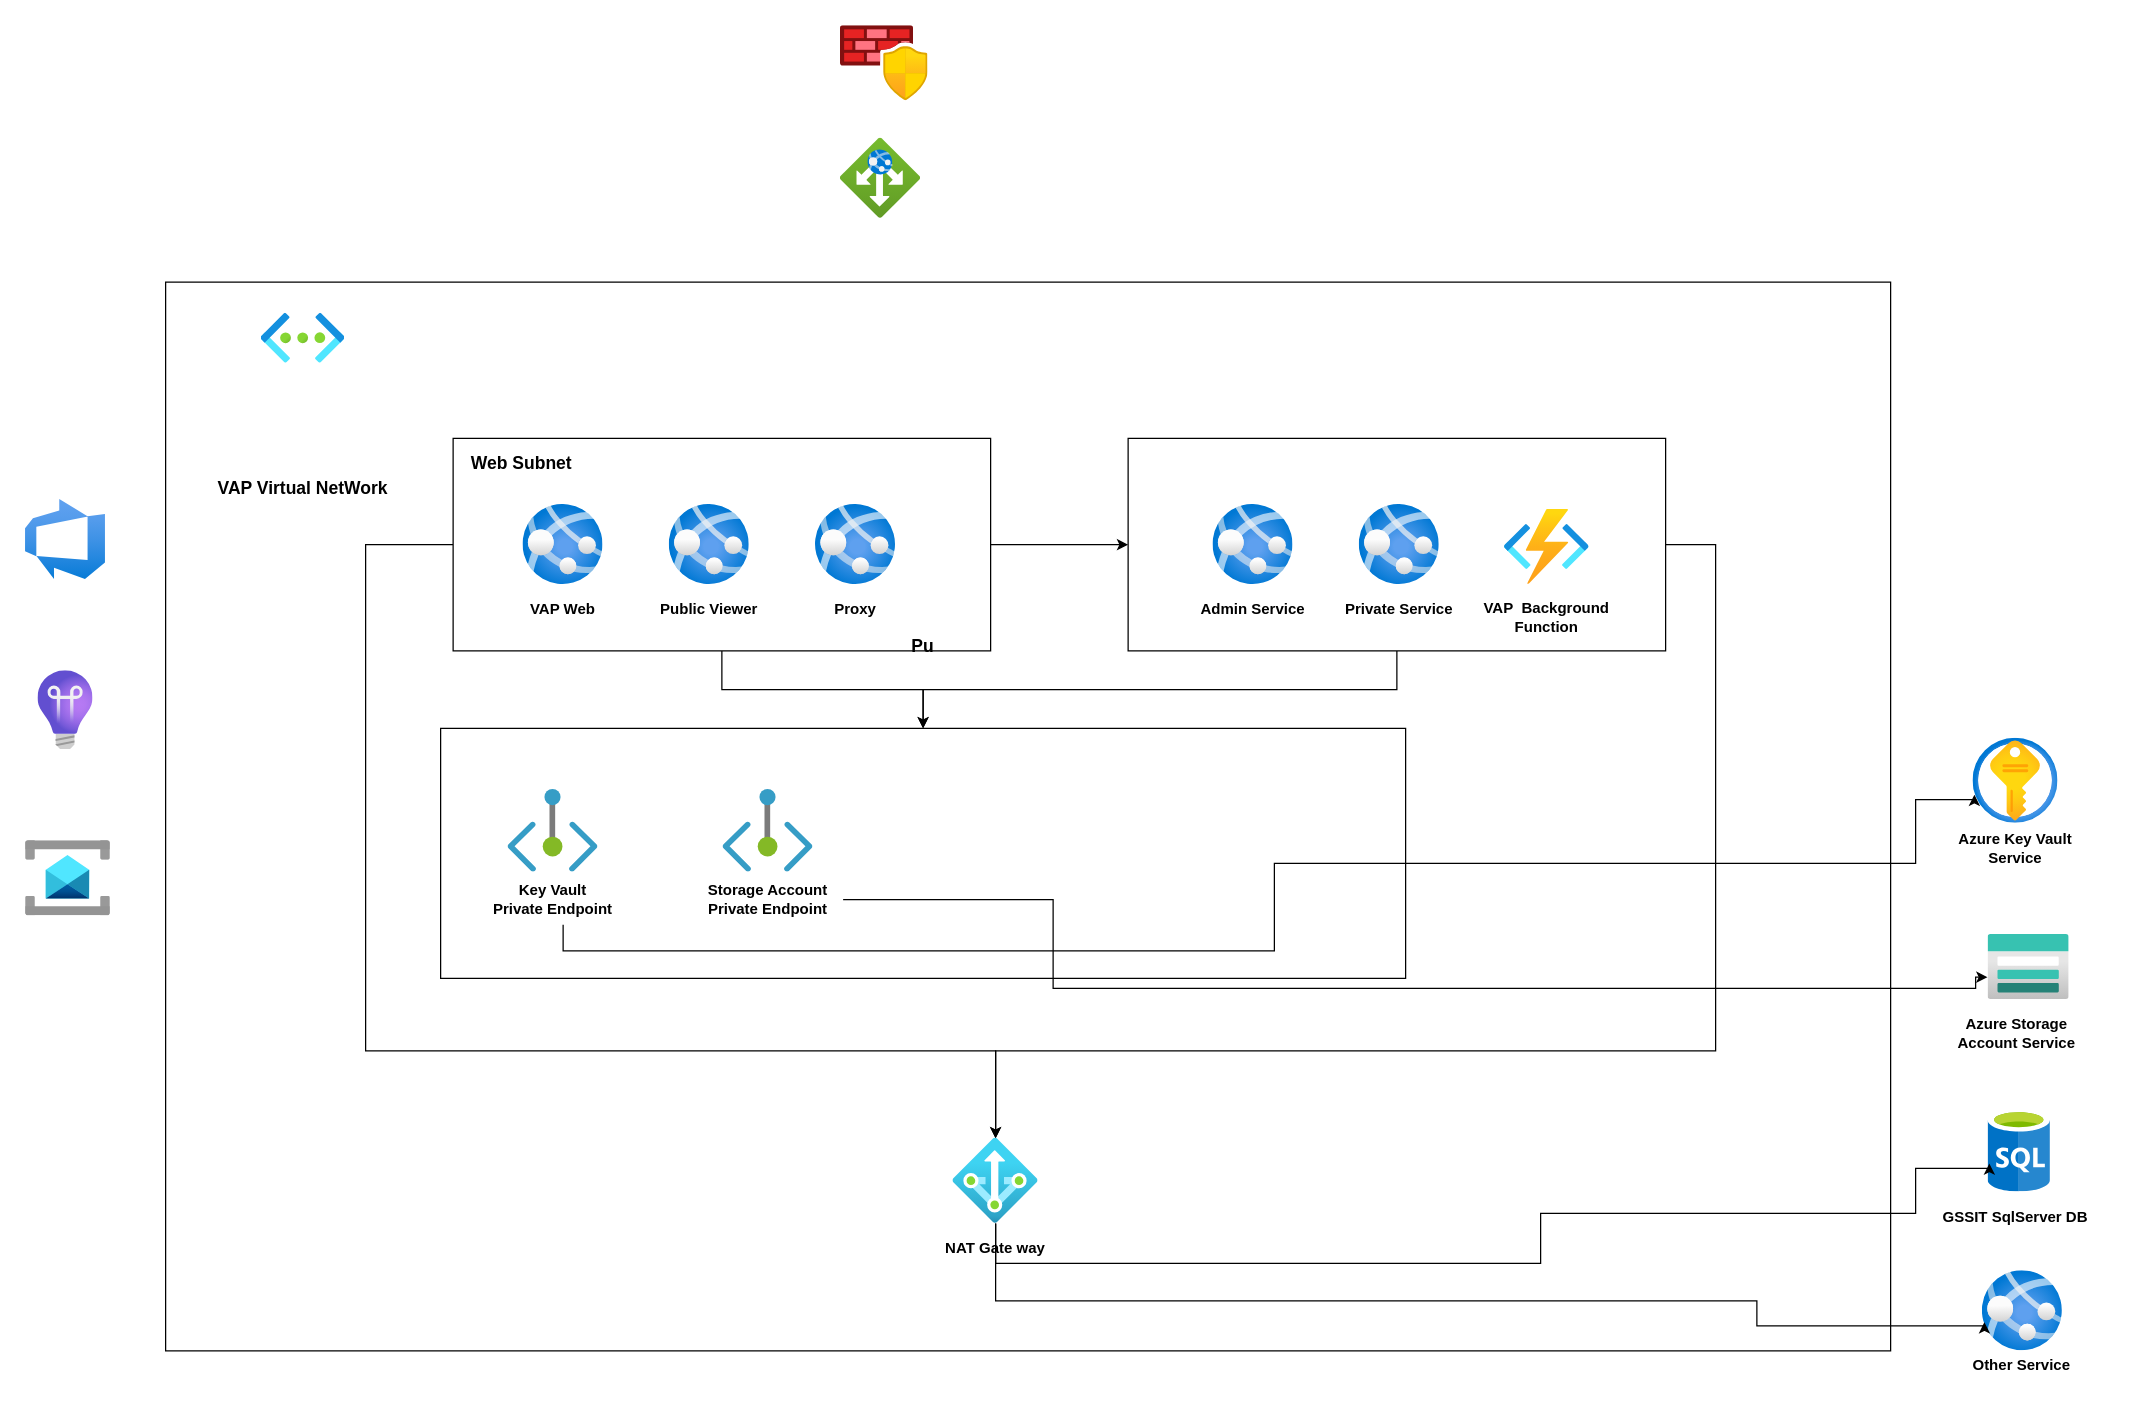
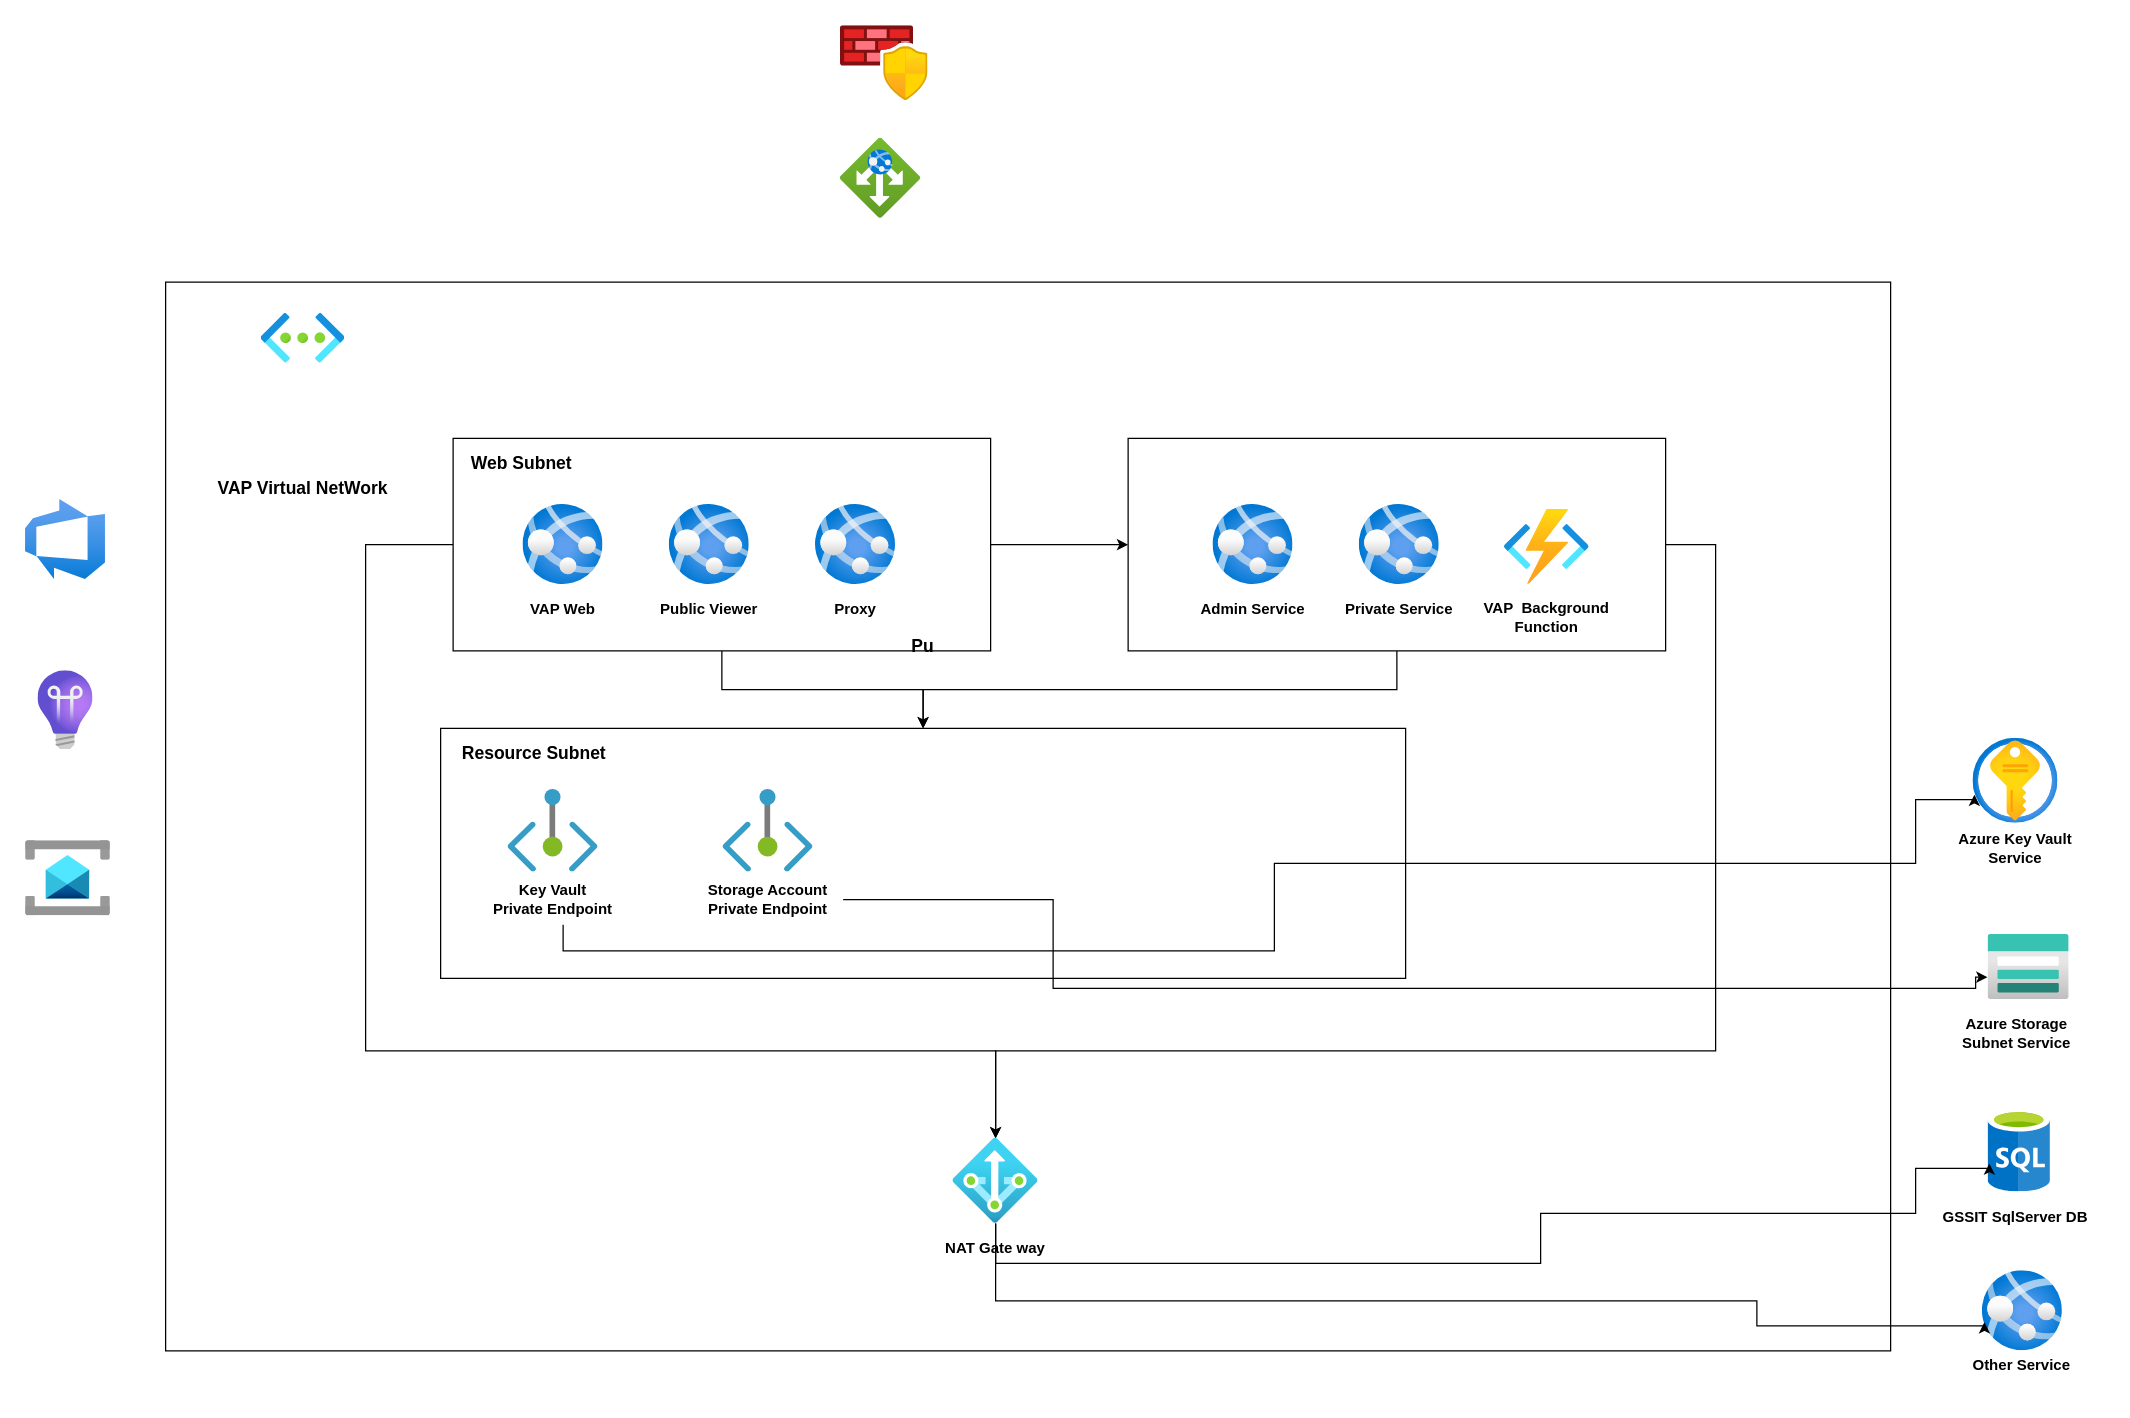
+ <mxCell id="28" value="&lt;font style=&quot;font-size: 14px;&quot;&gt;&lt;b&gt;Resource Subnet&lt;/b&gt;&lt;/font&gt;" style="text;html=1;strokeColor=none;fillColor=none;align=center;verticalAlign=middle;whiteSpace=wrap;rounded=0;" parent="1" vertex="1"><mxGeometry x="352" y="582" width="150" height="40" as="geometry" /></mxCell>
- <mxCell id="41" value="&lt;b&gt;Azure Storage Account Service&lt;br&gt;&lt;/b&gt;" style="text;html=1;strokeColor=none;fillColor=none;align=center;verticalAlign=middle;whiteSpace=wrap;rounded=0;fontSize=12;" parent="1" vertex="1"><mxGeometry x="1553" y="806" width="120" height="40" as="geometry" /></mxCell>
+ <mxCell id="41" value="&lt;b&gt;Azure Storage Subnet Service&lt;br&gt;&lt;/b&gt;" style="text;html=1;strokeColor=none;fillColor=none;align=center;verticalAlign=middle;whiteSpace=wrap;rounded=0;fontSize=12;" parent="1" vertex="1"><mxGeometry x="1553" y="806" width="120" height="40" as="geometry" /></mxCell>
